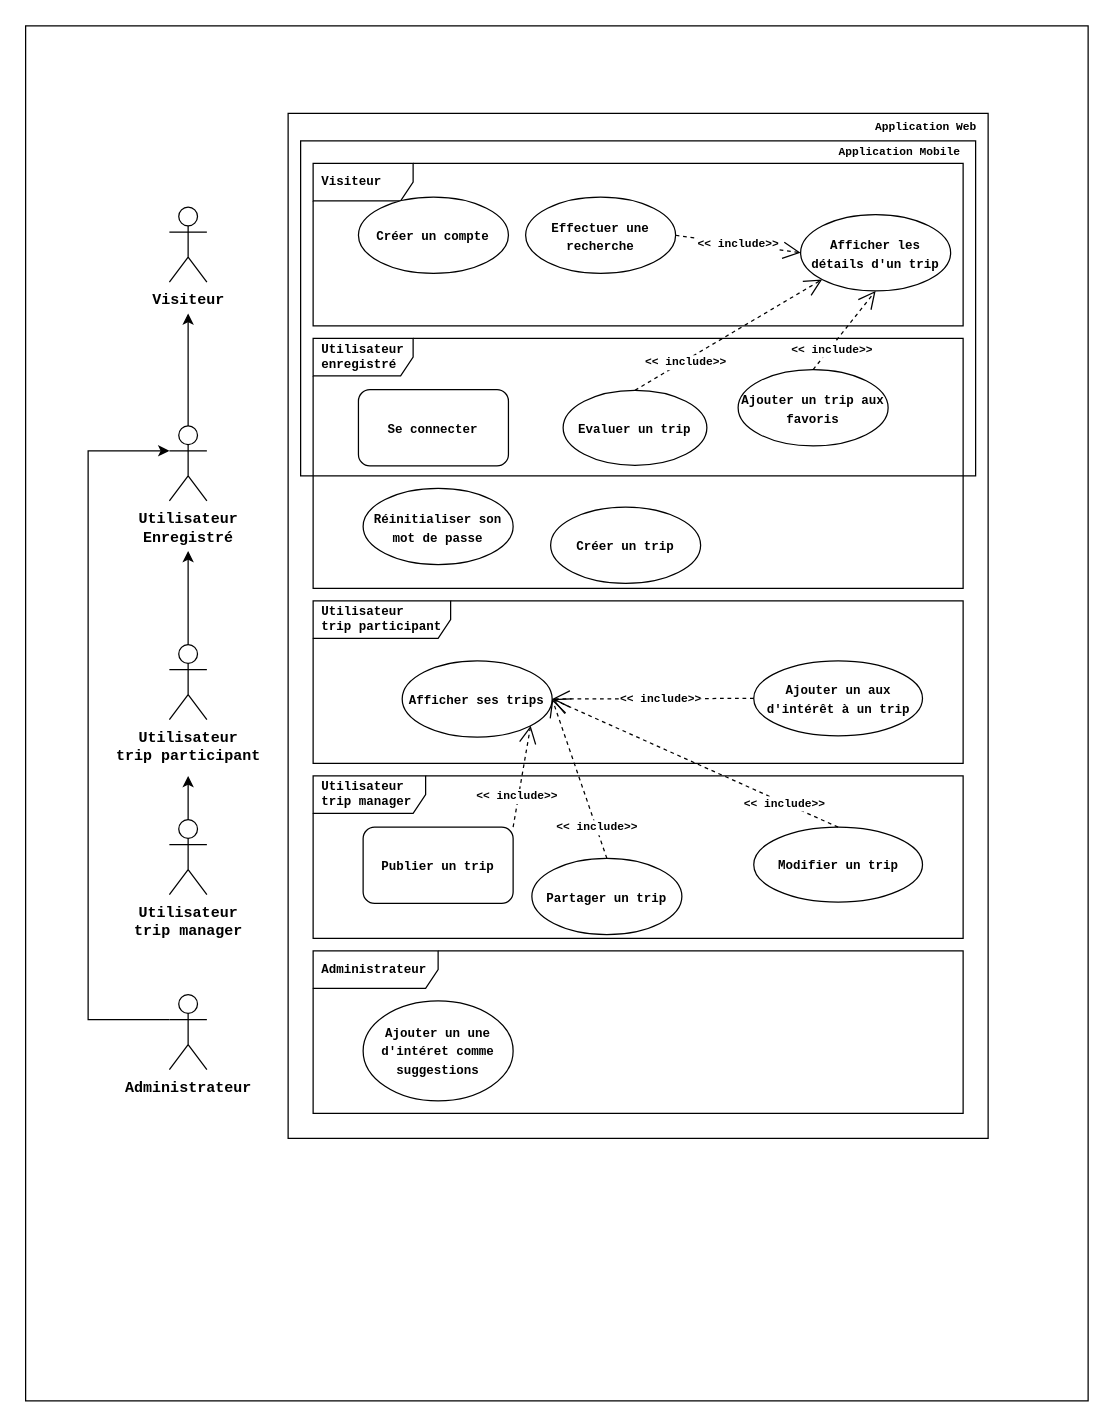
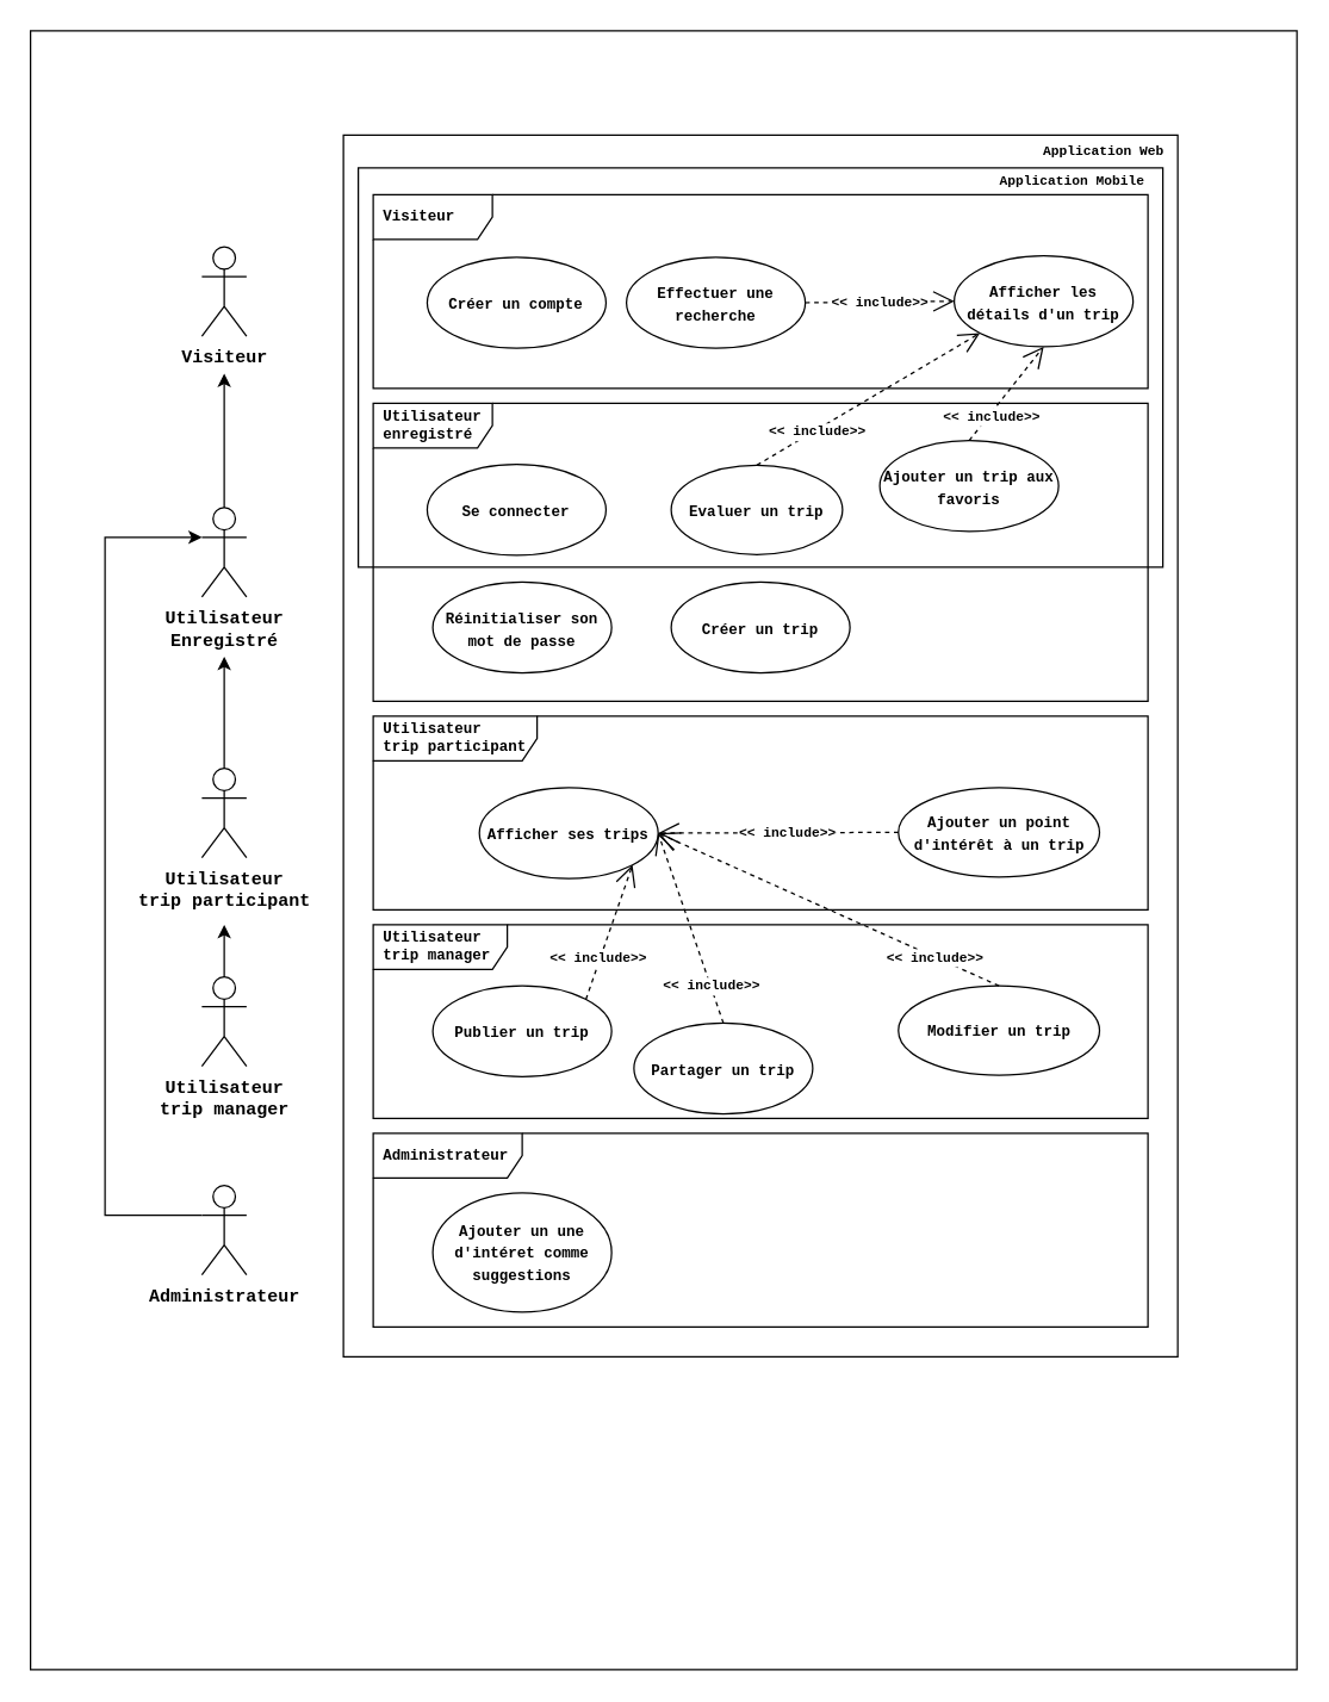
- <mxCell id="11" value="&lt;font size=&quot;1&quot; face=&quot;Courier New&quot;&gt;&lt;b&gt;Créer un compte&lt;/b&gt;&lt;/font&gt;" style="ellipse;whiteSpace=wrap;html=1;" vertex="1" parent="1"><mxGeometry x="286.25" y="157" width="120" height="61" as="geometry" /></mxCell>
+ <mxCell id="11" value="&lt;font size=&quot;1&quot; face=&quot;Courier New&quot;&gt;&lt;b&gt;Créer un compte&lt;/b&gt;&lt;/font&gt;" style="ellipse;whiteSpace=wrap;html=1;" vertex="1" parent="1"><mxGeometry x="286.25" y="172" width="120" height="61" as="geometry" /></mxCell>
- <mxCell id="18" value="&lt;font size=&quot;1&quot; face=&quot;Courier New&quot;&gt;&lt;b&gt;Effectuer une recherche&lt;/b&gt;&lt;/font&gt;" style="ellipse;whiteSpace=wrap;html=1;" vertex="1" parent="1"><mxGeometry x="420" y="157" width="120" height="61" as="geometry" /></mxCell>
+ <mxCell id="18" value="&lt;font size=&quot;1&quot; face=&quot;Courier New&quot;&gt;&lt;b&gt;Effectuer une recherche&lt;/b&gt;&lt;/font&gt;" style="ellipse;whiteSpace=wrap;html=1;" vertex="1" parent="1"><mxGeometry x="420" y="172" width="120" height="61" as="geometry" /></mxCell>
- <mxCell id="25" value="&lt;font size=&quot;1&quot; face=&quot;Courier New&quot;&gt;&lt;b&gt;Se connecter&lt;/b&gt;&lt;/font&gt;" style="whiteSpace=wrap;html=1;rounded=1;" vertex="1" parent="1"><mxGeometry x="286.25" y="311" width="120" height="61" as="geometry" /></mxCell>
+ <mxCell id="25" value="&lt;font size=&quot;1&quot; face=&quot;Courier New&quot;&gt;&lt;b&gt;Se connecter&lt;/b&gt;&lt;/font&gt;" style="ellipse;whiteSpace=wrap;html=1;" vertex="1" parent="1"><mxGeometry x="286.25" y="311" width="120" height="61" as="geometry" /></mxCell>
- <mxCell id="21" value="&lt;font size=&quot;1&quot; face=&quot;Courier New&quot;&gt;&lt;b&gt;Créer un trip&lt;/b&gt;&lt;/font&gt;" style="ellipse;whiteSpace=wrap;html=1;" vertex="1" parent="1"><mxGeometry x="440" y="405" width="120" height="61" as="geometry" /></mxCell>
+ <mxCell id="21" value="&lt;font size=&quot;1&quot; face=&quot;Courier New&quot;&gt;&lt;b&gt;Créer un trip&lt;/b&gt;&lt;/font&gt;" style="ellipse;whiteSpace=wrap;html=1;" vertex="1" parent="1"><mxGeometry x="450" y="390" width="120" height="61" as="geometry" /></mxCell>
- <mxCell id="33" value="&lt;font size=&quot;1&quot; face=&quot;Courier New&quot;&gt;&lt;b&gt;Ajouter un aux d'intérêt à un trip&lt;/b&gt;&lt;/font&gt;" style="ellipse;whiteSpace=wrap;html=1;" vertex="1" parent="1"><mxGeometry x="602.5" y="528" width="135" height="60" as="geometry" /></mxCell>
+ <mxCell id="33" value="&lt;font size=&quot;1&quot; face=&quot;Courier New&quot;&gt;&lt;b&gt;Ajouter un point d'intérêt à un trip&lt;/b&gt;&lt;/font&gt;" style="ellipse;whiteSpace=wrap;html=1;" vertex="1" parent="1"><mxGeometry x="602.5" y="528" width="135" height="60" as="geometry" /></mxCell>
- <mxCell id="27" value="&lt;b style=&quot;font-family: &amp;quot;Courier New&amp;quot;; font-size: x-small;&quot;&gt;Publier un trip&lt;/b&gt;" style="whiteSpace=wrap;html=1;rounded=1;" vertex="1" parent="1"><mxGeometry x="290" y="661" width="120" height="61" as="geometry" /></mxCell>
+ <mxCell id="27" value="&lt;b style=&quot;font-family: &amp;quot;Courier New&amp;quot;; font-size: x-small;&quot;&gt;Publier un trip&lt;/b&gt;" style="ellipse;whiteSpace=wrap;html=1;" vertex="1" parent="1"><mxGeometry x="290" y="661" width="120" height="61" as="geometry" /></mxCell>
